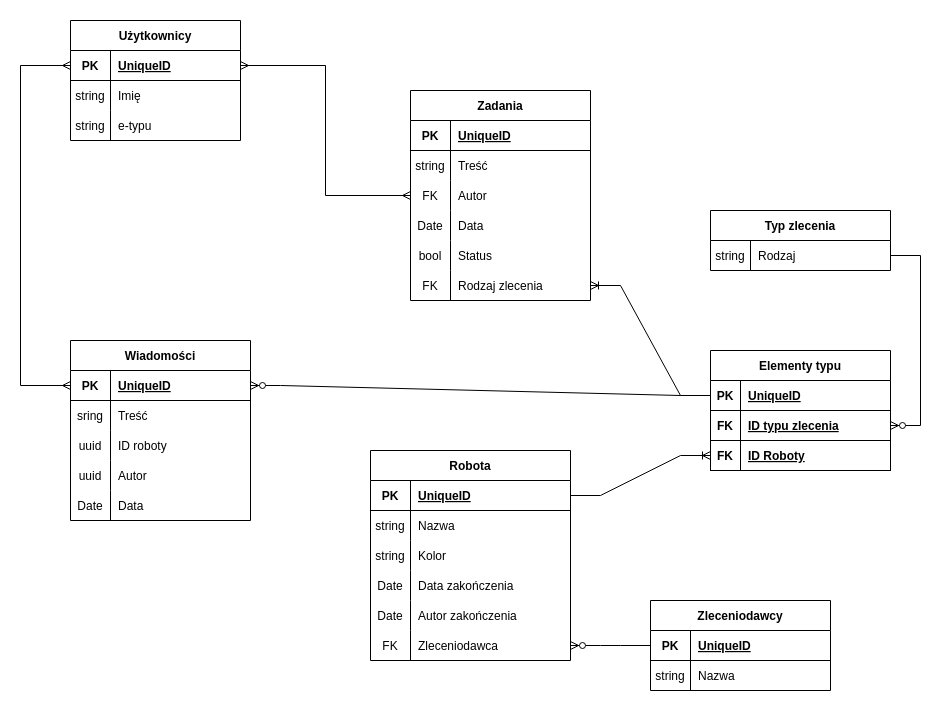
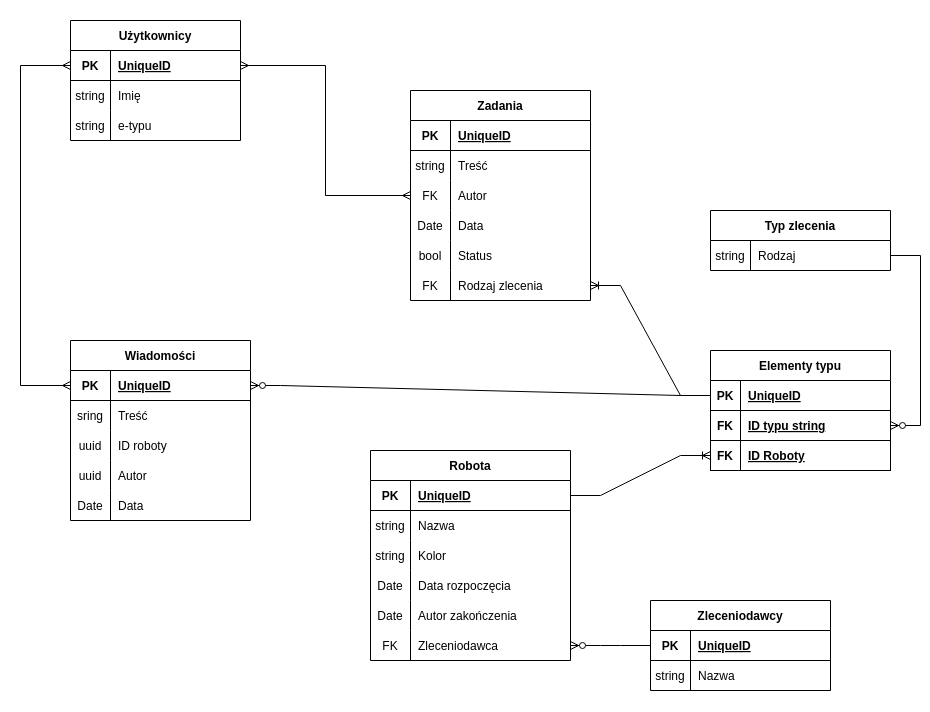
- <mxCell id="84" value="ID typu zlecenia" style="shape=partialRectangle;connectable=0;fillColor=none;top=0;left=0;bottom=0;right=0;align=left;spacingLeft=6;fontStyle=5;overflow=hidden;" vertex="1" parent="82"><mxGeometry x="30" width="150" height="30" as="geometry"><mxRectangle width="150" height="30" as="alternateBounds" /></mxGeometry></mxCell>
+ <mxCell id="84" value="ID typu string" style="shape=partialRectangle;connectable=0;fillColor=none;top=0;left=0;bottom=0;right=0;align=left;spacingLeft=6;fontStyle=5;overflow=hidden;" vertex="1" parent="82"><mxGeometry x="30" width="150" height="30" as="geometry"><mxRectangle width="150" height="30" as="alternateBounds" /></mxGeometry></mxCell>
- <mxCell id="71" value="Data zakończenia" style="shape=partialRectangle;connectable=0;fillColor=none;top=0;left=0;bottom=0;right=0;align=left;spacingLeft=6;overflow=hidden;" vertex="1" parent="69"><mxGeometry x="40" width="160" height="30" as="geometry"><mxRectangle width="160" height="30" as="alternateBounds" /></mxGeometry></mxCell>
+ <mxCell id="71" value="Data rozpoczęcia" style="shape=partialRectangle;connectable=0;fillColor=none;top=0;left=0;bottom=0;right=0;align=left;spacingLeft=6;overflow=hidden;" vertex="1" parent="69"><mxGeometry x="40" width="160" height="30" as="geometry"><mxRectangle width="160" height="30" as="alternateBounds" /></mxGeometry></mxCell>
